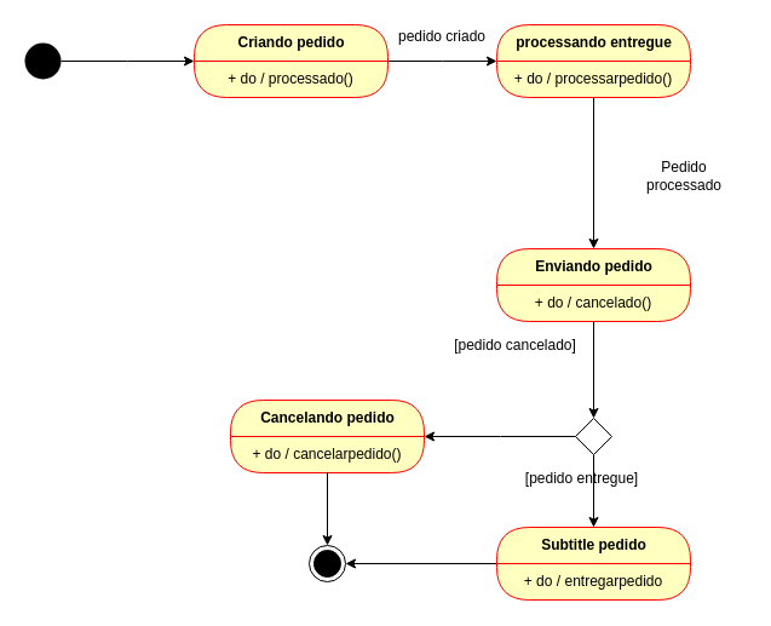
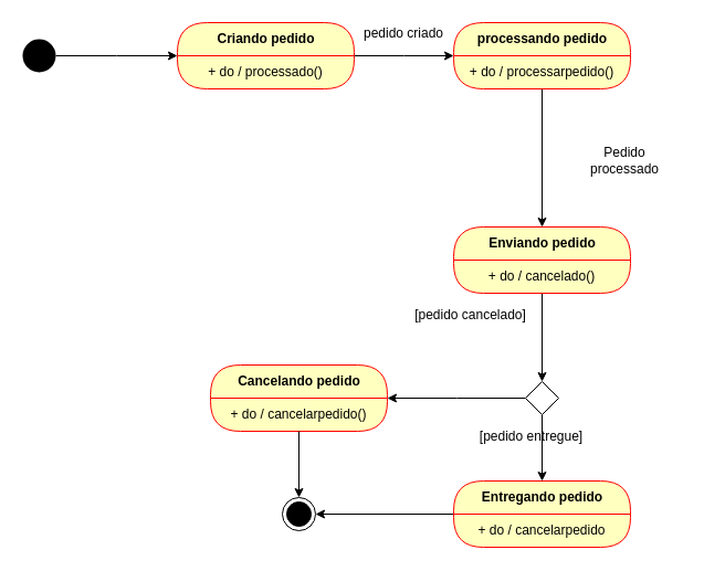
- <mxCell id="9" value="processando entregue" style="swimlane;html=1;fontStyle=1;align=center;verticalAlign=middle;childLayout=stackLayout;horizontal=1;startSize=30;horizontalStack=0;resizeParent=0;resizeLast=1;container=0;fontColor=#000000;collapsible=0;rounded=1;arcSize=30;strokeColor=#ff0000;fillColor=#ffffc0;swimlaneFillColor=#ffffc0;dropTarget=0;" parent="1" vertex="1"><mxGeometry x="410" y="20" width="160" height="60" as="geometry" /></mxCell>
+ <mxCell id="9" value="processando pedido" style="swimlane;html=1;fontStyle=1;align=center;verticalAlign=middle;childLayout=stackLayout;horizontal=1;startSize=30;horizontalStack=0;resizeParent=0;resizeLast=1;container=0;fontColor=#000000;collapsible=0;rounded=1;arcSize=30;strokeColor=#ff0000;fillColor=#ffffc0;swimlaneFillColor=#ffffc0;dropTarget=0;" parent="1" vertex="1"><mxGeometry x="410" y="20" width="160" height="60" as="geometry" /></mxCell>
- <mxCell id="22" value="Subtitle pedido" style="swimlane;html=1;fontStyle=1;align=center;verticalAlign=middle;childLayout=stackLayout;horizontal=1;startSize=30;horizontalStack=0;resizeParent=0;resizeLast=1;container=0;fontColor=#000000;collapsible=0;rounded=1;arcSize=30;strokeColor=#ff0000;fillColor=#ffffc0;swimlaneFillColor=#ffffc0;dropTarget=0;" parent="1" vertex="1"><mxGeometry x="410" y="435" width="160" height="60" as="geometry" /></mxCell>
+ <mxCell id="22" value="Entregando pedido" style="swimlane;html=1;fontStyle=1;align=center;verticalAlign=middle;childLayout=stackLayout;horizontal=1;startSize=30;horizontalStack=0;resizeParent=0;resizeLast=1;container=0;fontColor=#000000;collapsible=0;rounded=1;arcSize=30;strokeColor=#ff0000;fillColor=#ffffc0;swimlaneFillColor=#ffffc0;dropTarget=0;" parent="1" vertex="1"><mxGeometry x="410" y="435" width="160" height="60" as="geometry" /></mxCell>
- <mxCell id="23" value="+ do / entregarpedido" style="text;html=1;strokeColor=none;fillColor=none;align=center;verticalAlign=middle;spacingLeft=4;spacingRight=4;whiteSpace=wrap;overflow=hidden;rotatable=0;fontColor=#000000;" parent="22" vertex="1"><mxGeometry y="30" width="160" height="30" as="geometry" /></mxCell>
+ <mxCell id="23" value="+ do / cancelarpedido" style="text;html=1;strokeColor=none;fillColor=none;align=center;verticalAlign=middle;spacingLeft=4;spacingRight=4;whiteSpace=wrap;overflow=hidden;rotatable=0;fontColor=#000000;" parent="22" vertex="1"><mxGeometry y="30" width="160" height="30" as="geometry" /></mxCell>
